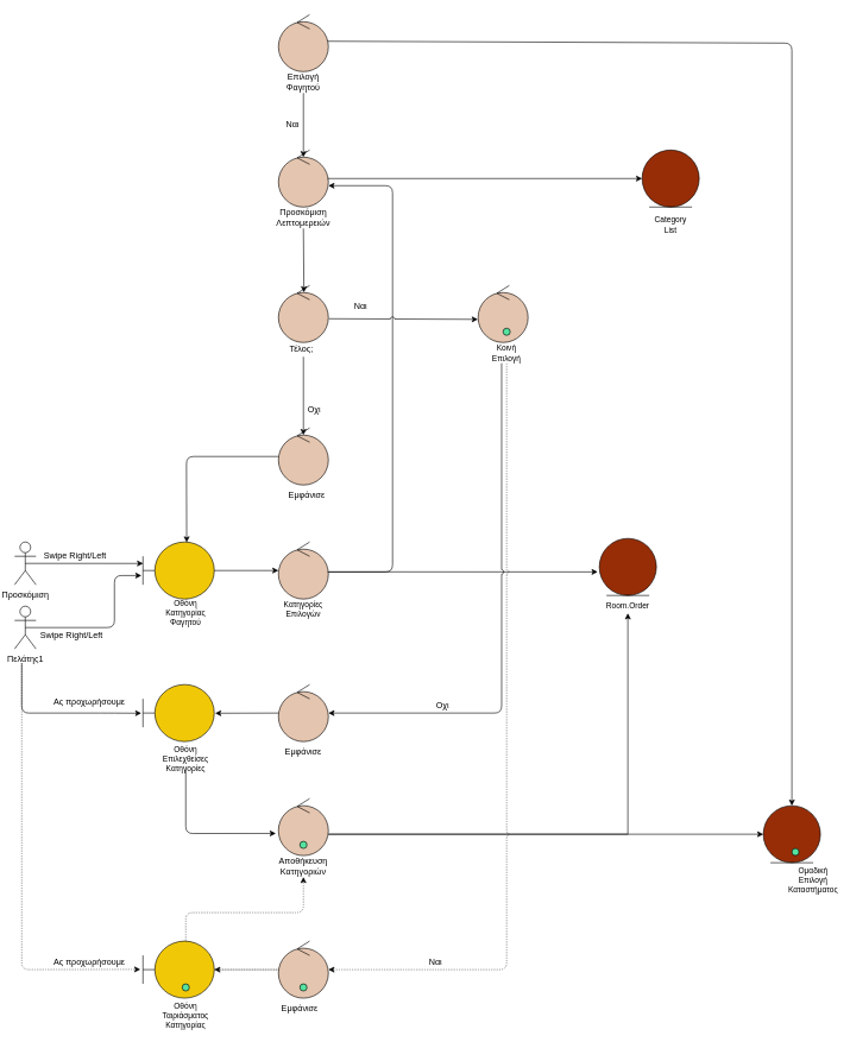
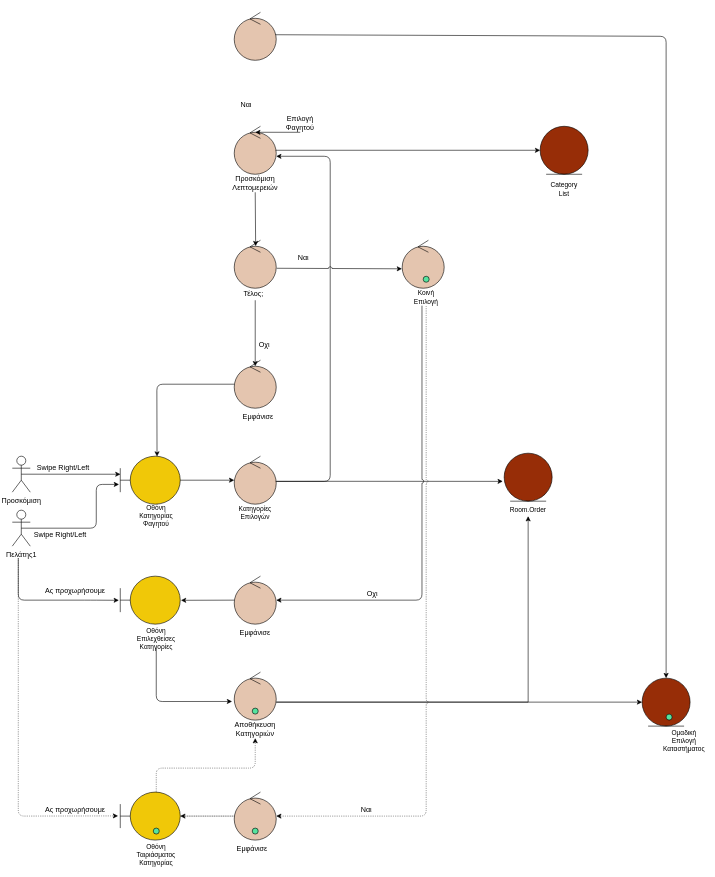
- <mxCell id="25" value="Επιλογή Φαγητού" style="text;html=1;strokeColor=none;fillColor=none;align=center;verticalAlign=middle;whiteSpace=wrap;rounded=0;fontSize=12;" parent="1" vertex="1"><mxGeometry x="395" y="100" width="60" height="30" as="geometry" /></mxCell>
+ <mxCell id="25" value="Επιλογή Φαγητού" style="text;html=1;strokeColor=none;fillColor=none;align=center;verticalAlign=middle;whiteSpace=wrap;rounded=0;fontSize=12;" parent="1" vertex="1"><mxGeometry x="470" y="190" width="60" height="30" as="geometry" /></mxCell>
